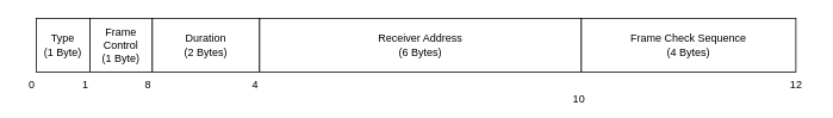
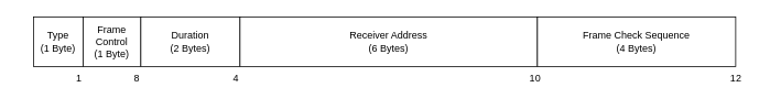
- <mxCell id="7" value="0" style="text;html=1;align=center;verticalAlign=middle;resizable=0;points=[];autosize=1;strokeColor=none;fillColor=none;" vertex="1" parent="1"><mxGeometry x="20" y="80" width="30" height="30" as="geometry" /></mxCell>
- <mxCell id="11" value="10" style="text;html=1;align=center;verticalAlign=middle;resizable=0;points=[];autosize=1;strokeColor=none;fillColor=none;" vertex="1" parent="1"><mxGeometry x="627" y="95" width="40" height="30" as="geometry" /></mxCell>
+ <mxCell id="11" value="10" style="text;html=1;align=center;verticalAlign=middle;resizable=0;points=[];autosize=1;strokeColor=none;fillColor=none;" vertex="1" parent="1"><mxGeometry x="627" y="80" width="40" height="30" as="geometry" /></mxCell>
